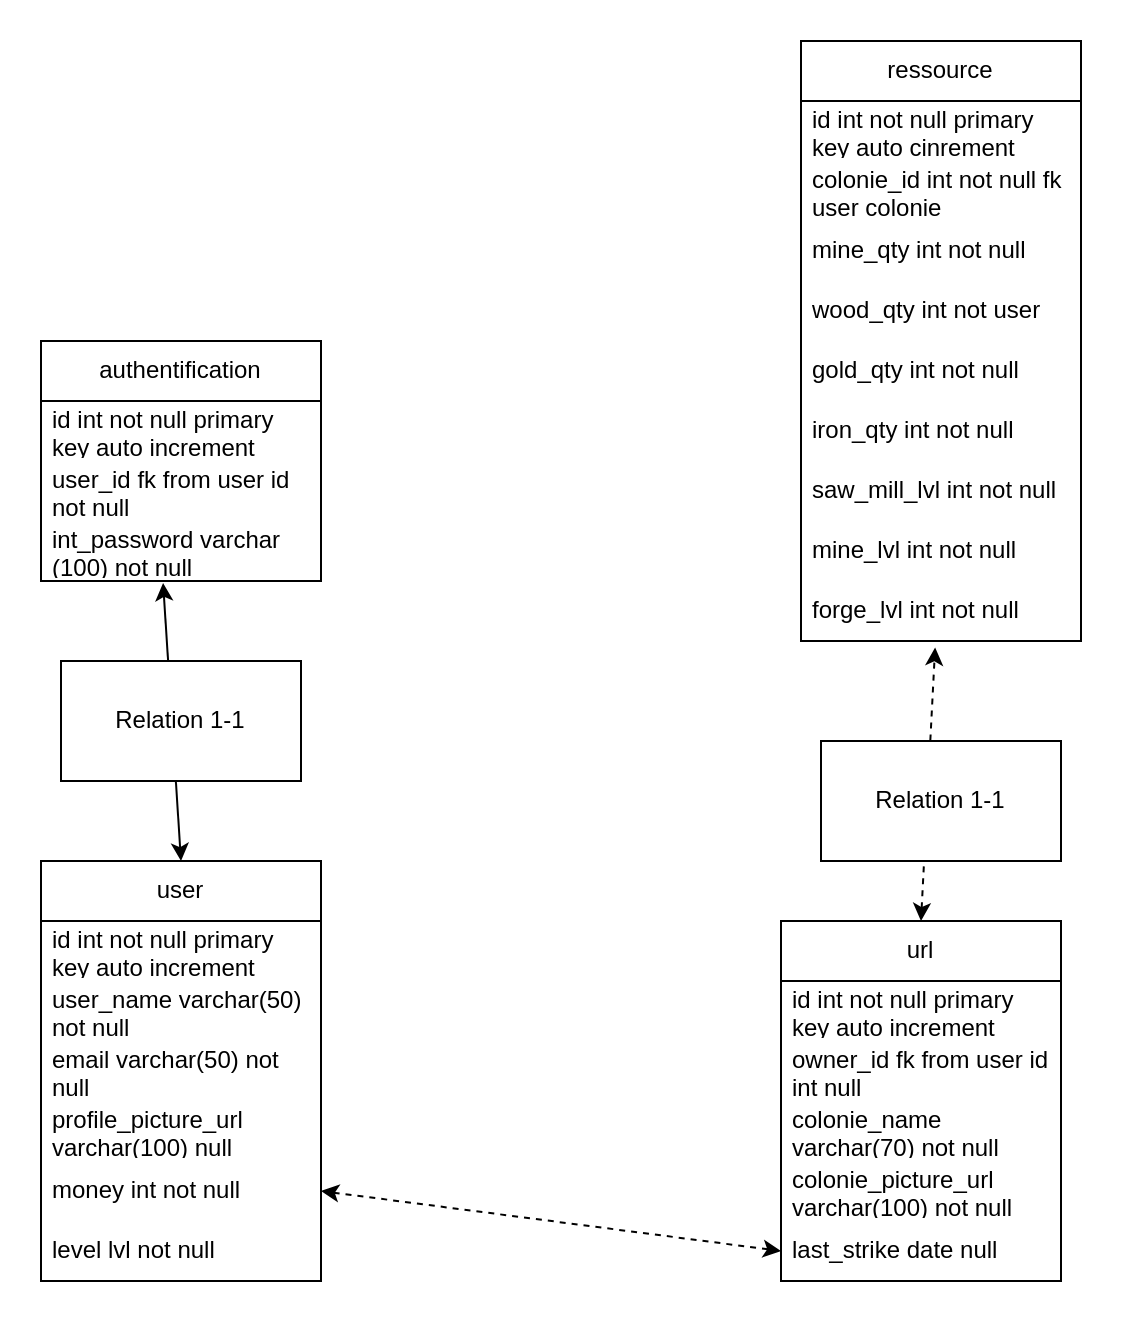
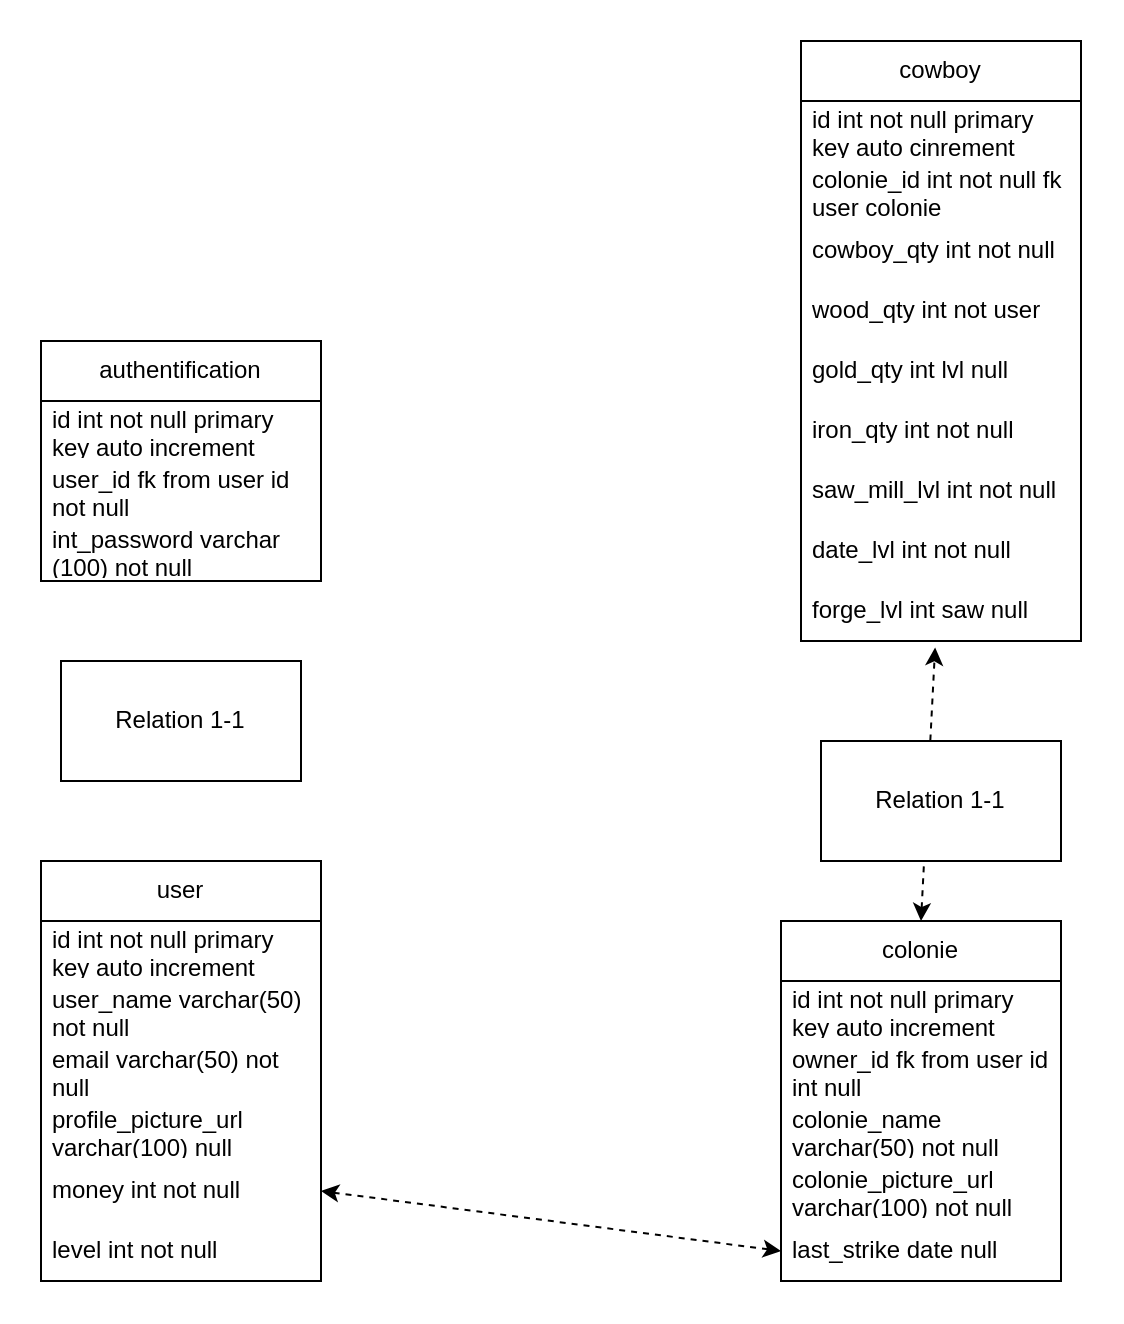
- <mxCell id="22" value="ressource" style="swimlane;fontStyle=0;childLayout=stackLayout;horizontal=1;startSize=30;horizontalStack=0;resizeParent=1;resizeParentMax=0;resizeLast=0;collapsible=1;marginBottom=0;whiteSpace=wrap;html=1;" parent="1" vertex="1"><mxGeometry x="400" y="20" width="140" height="300" as="geometry" /></mxCell>
+ <mxCell id="22" value="cowboy" style="swimlane;fontStyle=0;childLayout=stackLayout;horizontal=1;startSize=30;horizontalStack=0;resizeParent=1;resizeParentMax=0;resizeLast=0;collapsible=1;marginBottom=0;whiteSpace=wrap;html=1;" parent="1" vertex="1"><mxGeometry x="400" y="20" width="140" height="300" as="geometry" /></mxCell>
- <mxCell id="25" value="mine_qty int not null" style="text;strokeColor=none;fillColor=none;align=left;verticalAlign=middle;spacingLeft=4;spacingRight=4;overflow=hidden;points=[[0,0.5],[1,0.5]];portConstraint=eastwest;rotatable=0;whiteSpace=wrap;html=1;" parent="22" vertex="1"><mxGeometry y="90" width="140" height="30" as="geometry" /></mxCell>
+ <mxCell id="25" value="cowboy_qty int not null" style="text;strokeColor=none;fillColor=none;align=left;verticalAlign=middle;spacingLeft=4;spacingRight=4;overflow=hidden;points=[[0,0.5],[1,0.5]];portConstraint=eastwest;rotatable=0;whiteSpace=wrap;html=1;" parent="22" vertex="1"><mxGeometry y="90" width="140" height="30" as="geometry" /></mxCell>
- <mxCell id="27" value="gold_qty int not null" style="text;strokeColor=none;fillColor=none;align=left;verticalAlign=middle;spacingLeft=4;spacingRight=4;overflow=hidden;points=[[0,0.5],[1,0.5]];portConstraint=eastwest;rotatable=0;whiteSpace=wrap;html=1;" vertex="1" parent="22"><mxGeometry y="150" width="140" height="30" as="geometry" /></mxCell>
+ <mxCell id="27" value="gold_qty int lvl null" style="text;strokeColor=none;fillColor=none;align=left;verticalAlign=middle;spacingLeft=4;spacingRight=4;overflow=hidden;points=[[0,0.5],[1,0.5]];portConstraint=eastwest;rotatable=0;whiteSpace=wrap;html=1;" vertex="1" parent="22"><mxGeometry y="150" width="140" height="30" as="geometry" /></mxCell>
- <mxCell id="30" value="mine_lvl int not null" style="text;strokeColor=none;fillColor=none;align=left;verticalAlign=middle;spacingLeft=4;spacingRight=4;overflow=hidden;points=[[0,0.5],[1,0.5]];portConstraint=eastwest;rotatable=0;whiteSpace=wrap;html=1;" parent="22" vertex="1"><mxGeometry y="240" width="140" height="30" as="geometry" /></mxCell>
+ <mxCell id="30" value="date_lvl int not null" style="text;strokeColor=none;fillColor=none;align=left;verticalAlign=middle;spacingLeft=4;spacingRight=4;overflow=hidden;points=[[0,0.5],[1,0.5]];portConstraint=eastwest;rotatable=0;whiteSpace=wrap;html=1;" parent="22" vertex="1"><mxGeometry y="240" width="140" height="30" as="geometry" /></mxCell>
- <mxCell id="31" value="forge_lvl int not null" style="text;strokeColor=none;fillColor=none;align=left;verticalAlign=middle;spacingLeft=4;spacingRight=4;overflow=hidden;points=[[0,0.5],[1,0.5]];portConstraint=eastwest;rotatable=0;whiteSpace=wrap;html=1;" parent="22" vertex="1"><mxGeometry y="270" width="140" height="30" as="geometry" /></mxCell>
+ <mxCell id="31" value="forge_lvl int saw null" style="text;strokeColor=none;fillColor=none;align=left;verticalAlign=middle;spacingLeft=4;spacingRight=4;overflow=hidden;points=[[0,0.5],[1,0.5]];portConstraint=eastwest;rotatable=0;whiteSpace=wrap;html=1;" parent="22" vertex="1"><mxGeometry y="270" width="140" height="30" as="geometry" /></mxCell>
- <mxCell id="13" value="" style="endArrow=classic;startArrow=classic;html=1;rounded=0;entryX=0.436;entryY=1.033;entryDx=0;entryDy=0;entryPerimeter=0;exitX=0.5;exitY=0;exitDx=0;exitDy=0;" parent="1" source="2" target="12" edge="1"><mxGeometry width="50" height="50" relative="1" as="geometry"><mxPoint x="320" y="400" as="sourcePoint" /><mxPoint x="370" y="350" as="targetPoint" /></mxGeometry></mxCell>
- <mxCell id="15" value="url" style="swimlane;fontStyle=0;childLayout=stackLayout;horizontal=1;startSize=30;horizontalStack=0;resizeParent=1;resizeParentMax=0;resizeLast=0;collapsible=1;marginBottom=0;whiteSpace=wrap;html=1;" parent="1" vertex="1"><mxGeometry x="390" y="460" width="140" height="180" as="geometry" /></mxCell>
+ <mxCell id="15" value="colonie" style="swimlane;fontStyle=0;childLayout=stackLayout;horizontal=1;startSize=30;horizontalStack=0;resizeParent=1;resizeParentMax=0;resizeLast=0;collapsible=1;marginBottom=0;whiteSpace=wrap;html=1;" parent="1" vertex="1"><mxGeometry x="390" y="460" width="140" height="180" as="geometry" /></mxCell>
- <mxCell id="18" value="colonie_name varchar(70) not null" style="text;strokeColor=none;fillColor=none;align=left;verticalAlign=middle;spacingLeft=4;spacingRight=4;overflow=hidden;points=[[0,0.5],[1,0.5]];portConstraint=eastwest;rotatable=0;whiteSpace=wrap;html=1;" vertex="1" parent="15"><mxGeometry y="90" width="140" height="30" as="geometry" /></mxCell>
+ <mxCell id="18" value="colonie_name varchar(50) not null" style="text;strokeColor=none;fillColor=none;align=left;verticalAlign=middle;spacingLeft=4;spacingRight=4;overflow=hidden;points=[[0,0.5],[1,0.5]];portConstraint=eastwest;rotatable=0;whiteSpace=wrap;html=1;" vertex="1" parent="15"><mxGeometry y="90" width="140" height="30" as="geometry" /></mxCell>
- <mxCell id="8" value="level lvl not null" style="text;strokeColor=none;fillColor=none;align=left;verticalAlign=middle;spacingLeft=4;spacingRight=4;overflow=hidden;points=[[0,0.5],[1,0.5]];portConstraint=eastwest;rotatable=0;whiteSpace=wrap;html=1;" parent="2" vertex="1"><mxGeometry y="180" width="140" height="30" as="geometry" /></mxCell>
+ <mxCell id="8" value="level int not null" style="text;strokeColor=none;fillColor=none;align=left;verticalAlign=middle;spacingLeft=4;spacingRight=4;overflow=hidden;points=[[0,0.5],[1,0.5]];portConstraint=eastwest;rotatable=0;whiteSpace=wrap;html=1;" parent="2" vertex="1"><mxGeometry y="180" width="140" height="30" as="geometry" /></mxCell>
